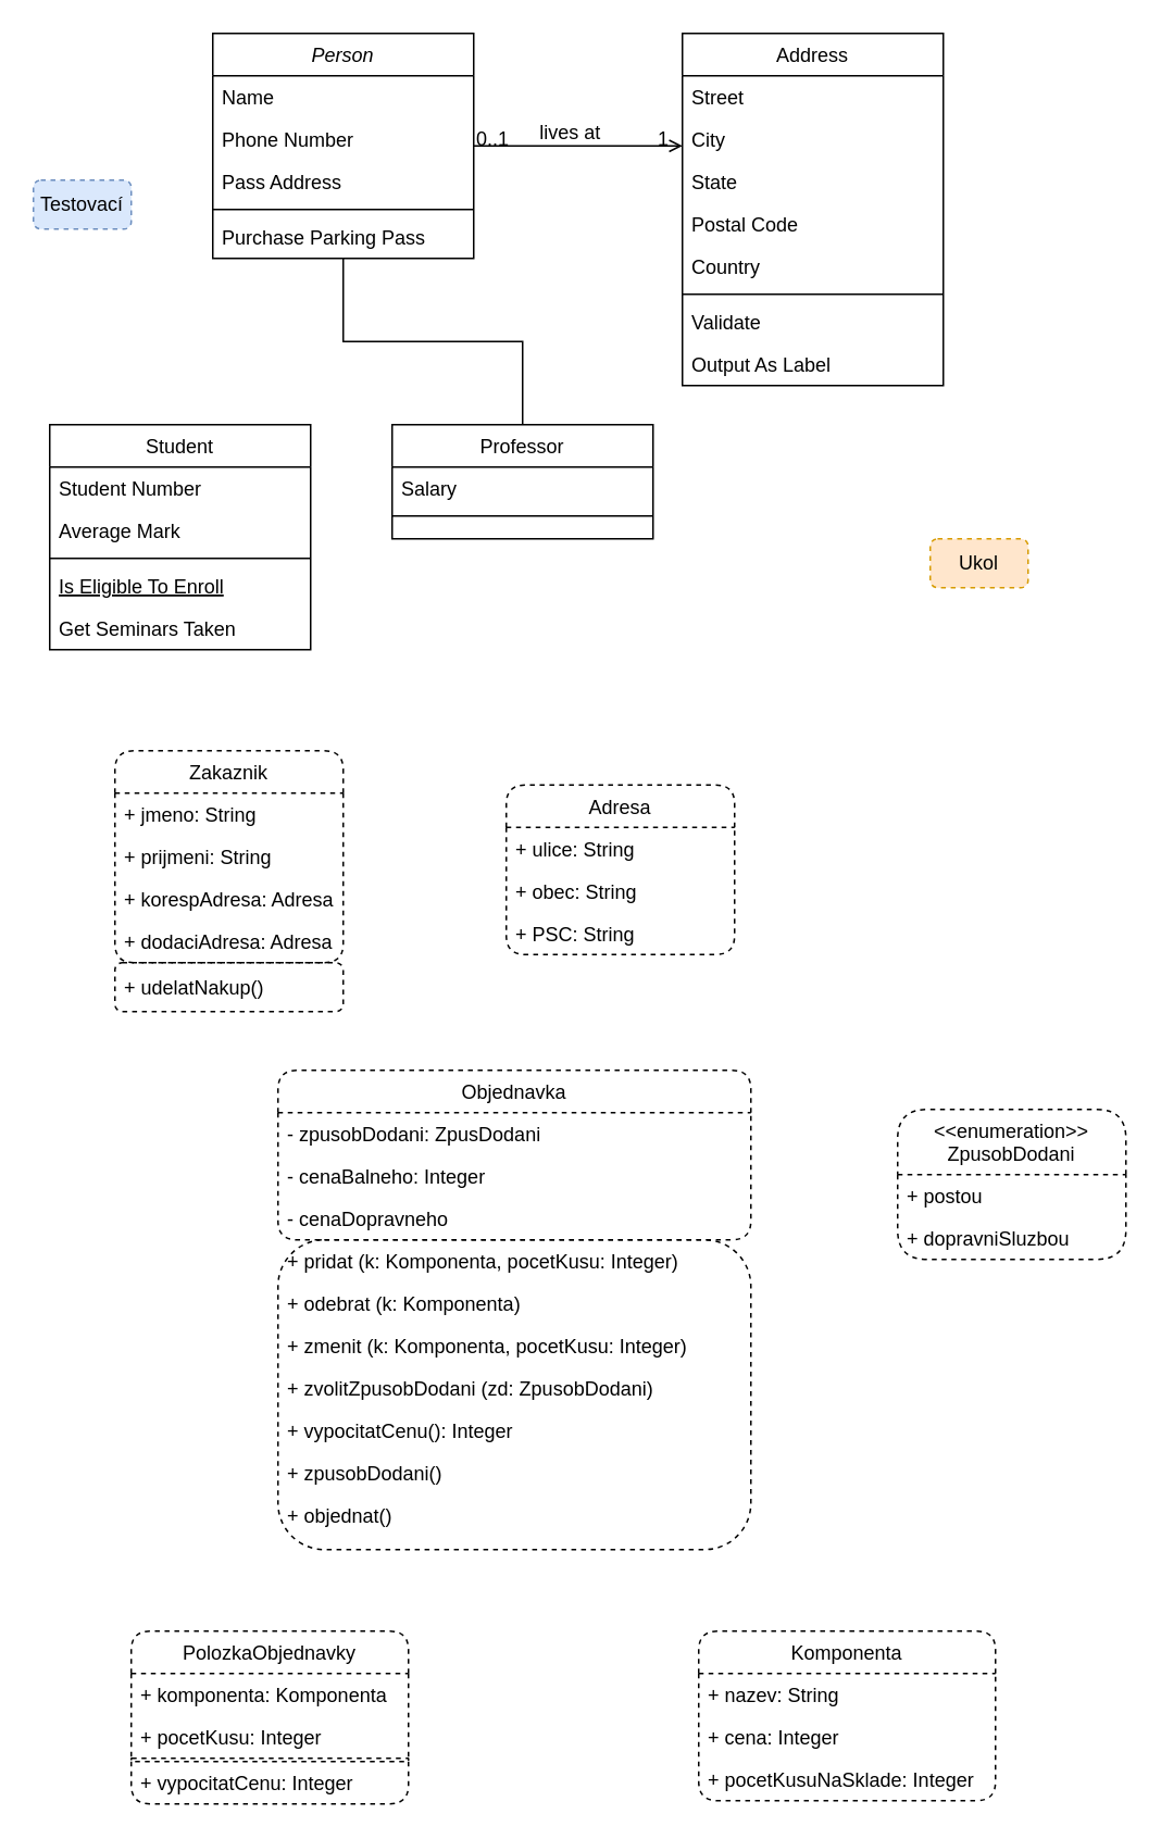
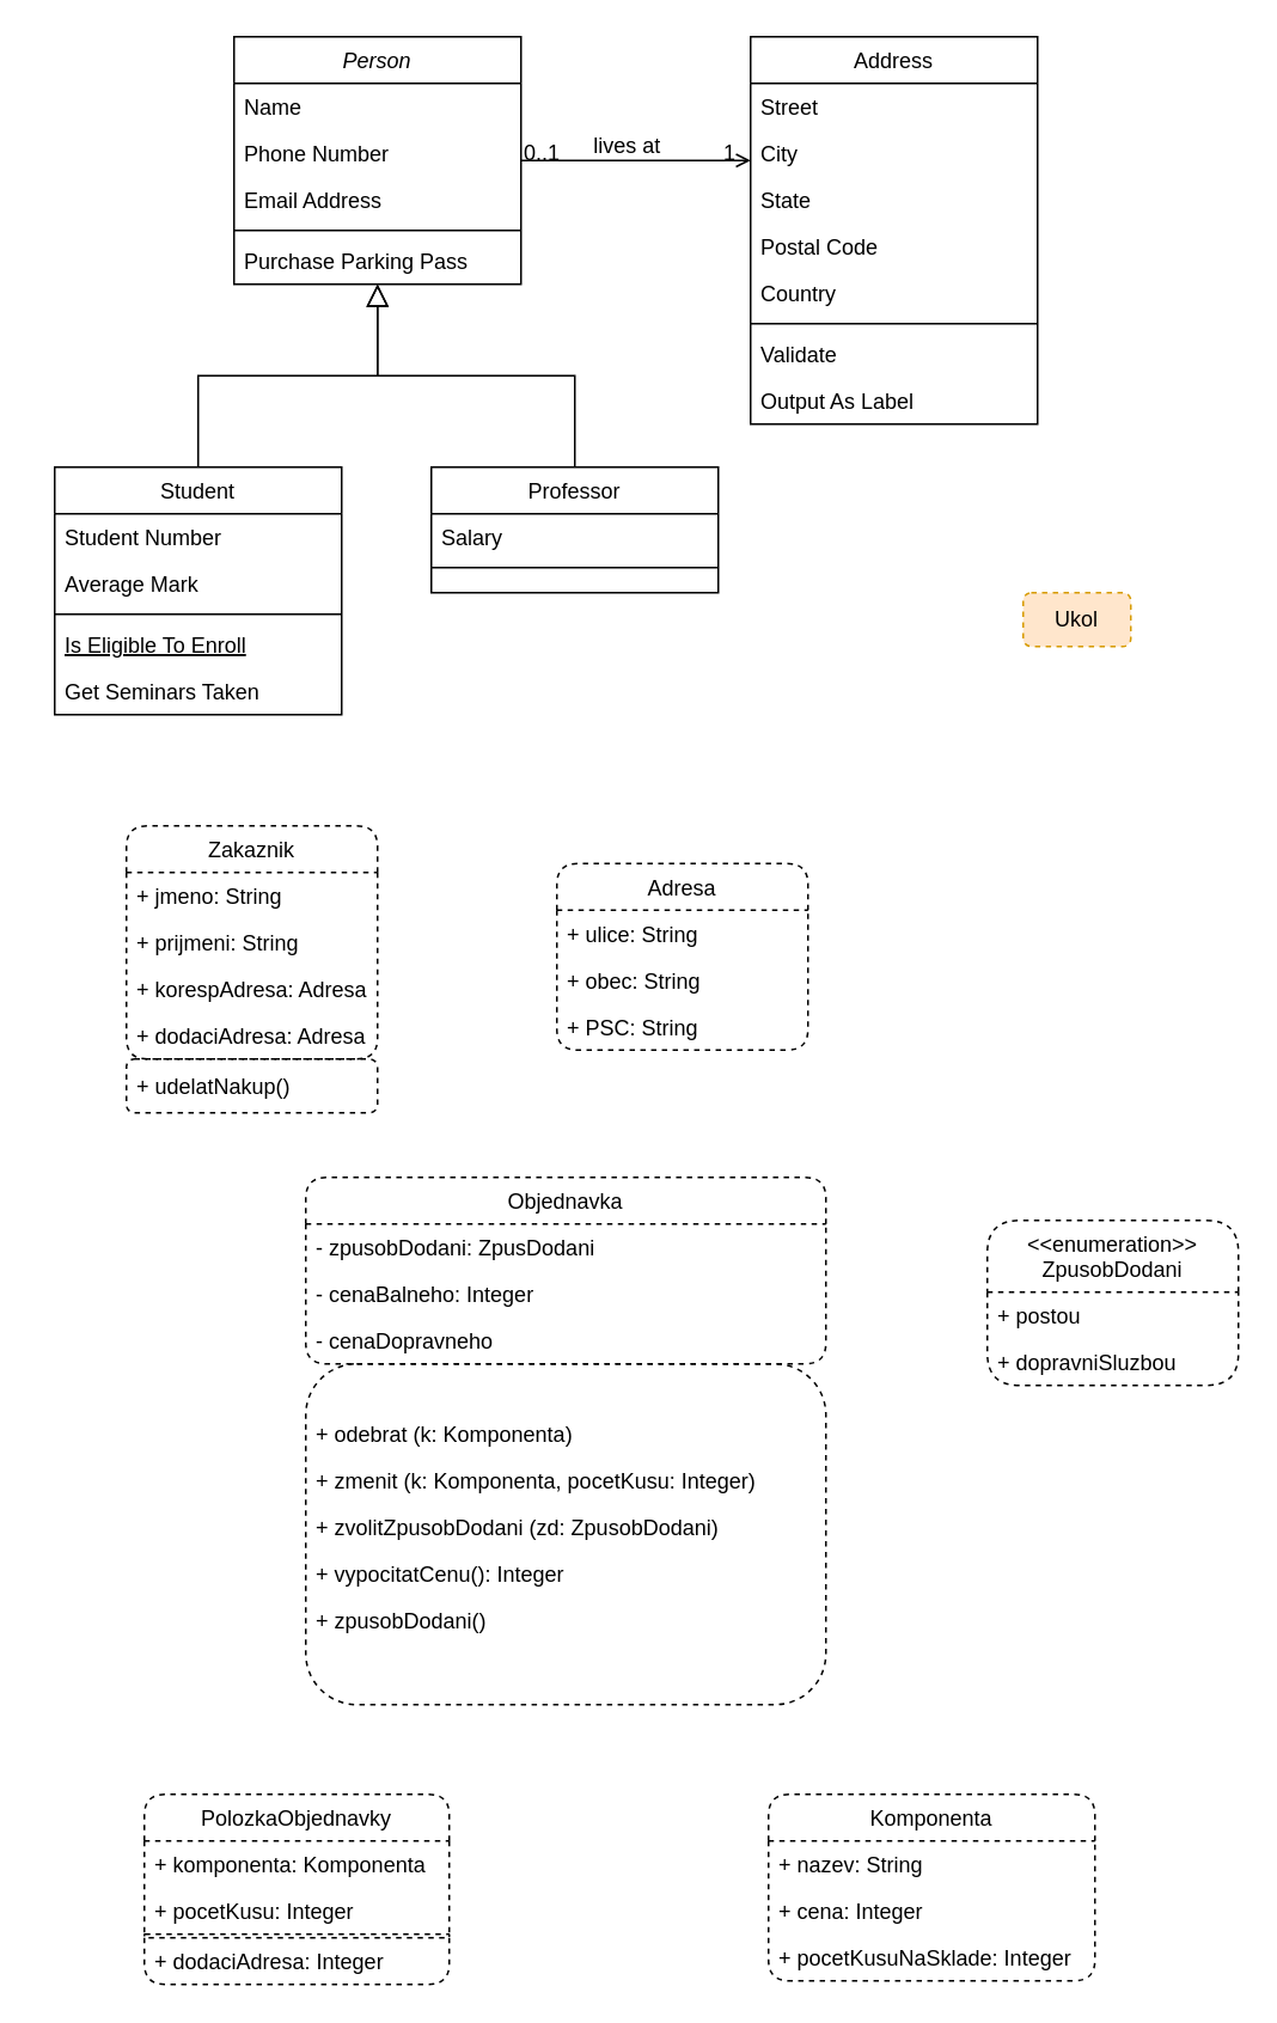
- <mxCell id="5" value="Pass Address" style="text;align=left;verticalAlign=top;spacingLeft=4;spacingRight=4;overflow=hidden;rotatable=0;points=[[0,0.5],[1,0.5]];portConstraint=eastwest;rounded=0;shadow=0;html=0;" parent="2" vertex="1"><mxGeometry y="78" width="160" height="26" as="geometry" /></mxCell>
+ <mxCell id="5" value="Email Address" style="text;align=left;verticalAlign=top;spacingLeft=4;spacingRight=4;overflow=hidden;rotatable=0;points=[[0,0.5],[1,0.5]];portConstraint=eastwest;rounded=0;shadow=0;html=0;" parent="2" vertex="1"><mxGeometry y="78" width="160" height="26" as="geometry" /></mxCell>
- <mxCell id="32" value="Testovací" style="text;html=1;strokeColor=#6c8ebf;fillColor=#dae8fc;align=center;verticalAlign=middle;whiteSpace=wrap;rounded=1;dashed=1;" vertex="1" parent="1"><mxGeometry x="20" y="110" width="60" height="30" as="geometry" /></mxCell>
- <mxCell id="18" value="" style="endArrow=none;endSize=10;endFill=0;shadow=0;strokeWidth=1;rounded=0;edgeStyle=elbowEdgeStyle;elbow=vertical;" parent="1" source="15" target="2" edge="1"><mxGeometry width="160" relative="1" as="geometry"><mxPoint x="120" y="273" as="sourcePoint" /><mxPoint x="220" y="171" as="targetPoint" /></mxGeometry></mxCell>
+ <mxCell id="18" value="" style="endArrow=block;endSize=10;endFill=0;shadow=0;strokeWidth=1;rounded=0;edgeStyle=elbowEdgeStyle;elbow=vertical;" parent="1" source="15" target="2" edge="1"><mxGeometry width="160" relative="1" as="geometry"><mxPoint x="120" y="273" as="sourcePoint" /><mxPoint x="220" y="171" as="targetPoint" /></mxGeometry></mxCell>
+ <mxCell id="14" value="" style="endArrow=block;endSize=10;endFill=0;shadow=0;strokeWidth=1;rounded=0;edgeStyle=elbowEdgeStyle;elbow=vertical;" parent="1" source="8" target="2" edge="1"><mxGeometry width="160" relative="1" as="geometry"><mxPoint x="110" y="103" as="sourcePoint" /><mxPoint x="110" y="103" as="targetPoint" /></mxGeometry></mxCell>
- <mxCell id="50" value="+ pridat (k: Komponenta, pocetKusu: Integer)" style="text;strokeColor=none;fillColor=none;align=left;verticalAlign=top;spacingLeft=4;spacingRight=4;overflow=hidden;rotatable=0;points=[[0,0.5],[1,0.5]];portConstraint=eastwest;rounded=1;dashed=1;" vertex="1" parent="1"><mxGeometry x="170" y="760" width="290" height="26" as="geometry" /></mxCell>
- <mxCell id="56" value="+ objednat()" style="text;strokeColor=none;fillColor=none;align=left;verticalAlign=top;spacingLeft=4;spacingRight=4;overflow=hidden;rotatable=0;points=[[0,0.5],[1,0.5]];portConstraint=eastwest;rounded=1;dashed=1;" vertex="1" parent="1"><mxGeometry x="170" y="916" width="290" height="26" as="geometry" /></mxCell>
- <mxCell id="64" value="+ vypocitatCenu: Integer" style="text;strokeColor=none;fillColor=none;align=left;verticalAlign=top;spacingLeft=4;spacingRight=4;overflow=hidden;rotatable=0;points=[[0,0.5],[1,0.5]];portConstraint=eastwest;rounded=1;dashed=1;" vertex="1" parent="60"><mxGeometry y="80" width="170" height="26" as="geometry" /></mxCell>
+ <mxCell id="64" value="+ dodaciAdresa: Integer" style="text;strokeColor=none;fillColor=none;align=left;verticalAlign=top;spacingLeft=4;spacingRight=4;overflow=hidden;rotatable=0;points=[[0,0.5],[1,0.5]];portConstraint=eastwest;rounded=1;dashed=1;" vertex="1" parent="60"><mxGeometry y="80" width="170" height="26" as="geometry" /></mxCell>
